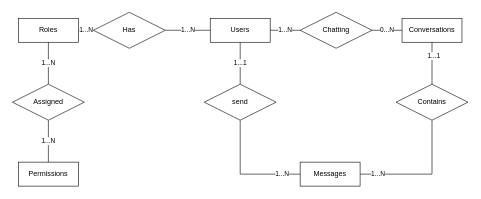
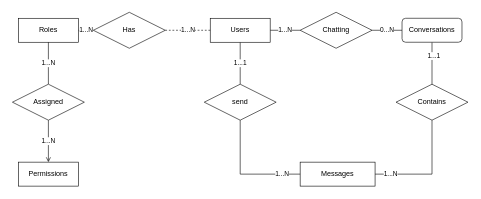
- <mxCell id="16" value="1...N" style="edgeStyle=orthogonalEdgeStyle;rounded=0;orthogonalLoop=1;jettySize=auto;html=1;exitX=1;exitY=0.5;exitDx=0;exitDy=0;entryX=0;entryY=0.5;entryDx=0;entryDy=0;strokeColor=default;align=center;verticalAlign=middle;fontFamily=Helvetica;fontSize=11;fontColor=default;labelBackgroundColor=default;endArrow=none;endFill=0;" edge="1" parent="1" source="17" target="4"><mxGeometry relative="1" as="geometry" /></mxCell>
+ <mxCell id="16" value="1...N" style="edgeStyle=orthogonalEdgeStyle;rounded=0;orthogonalLoop=1;jettySize=auto;html=1;exitX=1;exitY=0.5;exitDx=0;exitDy=0;entryX=0;entryY=0.5;entryDx=0;entryDy=0;strokeColor=default;align=center;verticalAlign=middle;fontFamily=Helvetica;fontSize=11;fontColor=default;labelBackgroundColor=default;endArrow=none;endFill=0;dashed=1;" edge="1" parent="1" source="17" target="4"><mxGeometry relative="1" as="geometry" /></mxCell>
- <mxCell id="22" value="Conversations" style="whiteSpace=wrap;html=1;align=center;" vertex="1" parent="1"><mxGeometry x="670" y="30" width="100" height="40" as="geometry" /></mxCell>
+ <mxCell id="22" value="Conversations" style="whiteSpace=wrap;html=1;align=center;rounded=1;" vertex="1" parent="1"><mxGeometry x="670" y="30" width="100" height="40" as="geometry" /></mxCell>
- <mxCell id="11" value="1...N" style="edgeStyle=orthogonalEdgeStyle;rounded=0;orthogonalLoop=1;jettySize=auto;html=1;exitX=0.5;exitY=1;exitDx=0;exitDy=0;entryX=0.5;entryY=0;entryDx=0;entryDy=0;strokeColor=default;align=center;verticalAlign=middle;fontFamily=Helvetica;fontSize=11;fontColor=default;labelBackgroundColor=default;endArrow=none;endFill=0;" edge="1" parent="1" source="12" target="9"><mxGeometry relative="1" as="geometry" /></mxCell>
+ <mxCell id="11" value="1...N" style="edgeStyle=orthogonalEdgeStyle;rounded=0;orthogonalLoop=1;jettySize=auto;html=1;exitX=0.5;exitY=1;exitDx=0;exitDy=0;entryX=0.5;entryY=0;entryDx=0;entryDy=0;strokeColor=default;align=center;verticalAlign=middle;fontFamily=Helvetica;fontSize=11;fontColor=default;labelBackgroundColor=default;endArrow=open;endFill=0;" edge="1" parent="1" source="12" target="9"><mxGeometry relative="1" as="geometry" /></mxCell>
- <mxCell id="6" value="Messages" style="whiteSpace=wrap;html=1;align=center;" vertex="1" parent="1"><mxGeometry x="500" y="270" width="100" height="40" as="geometry" /></mxCell>
+ <mxCell id="6" value="Messages" style="whiteSpace=wrap;html=1;align=center;" vertex="1" parent="1"><mxGeometry x="500" y="270" width="125" height="40" as="geometry" /></mxCell>
